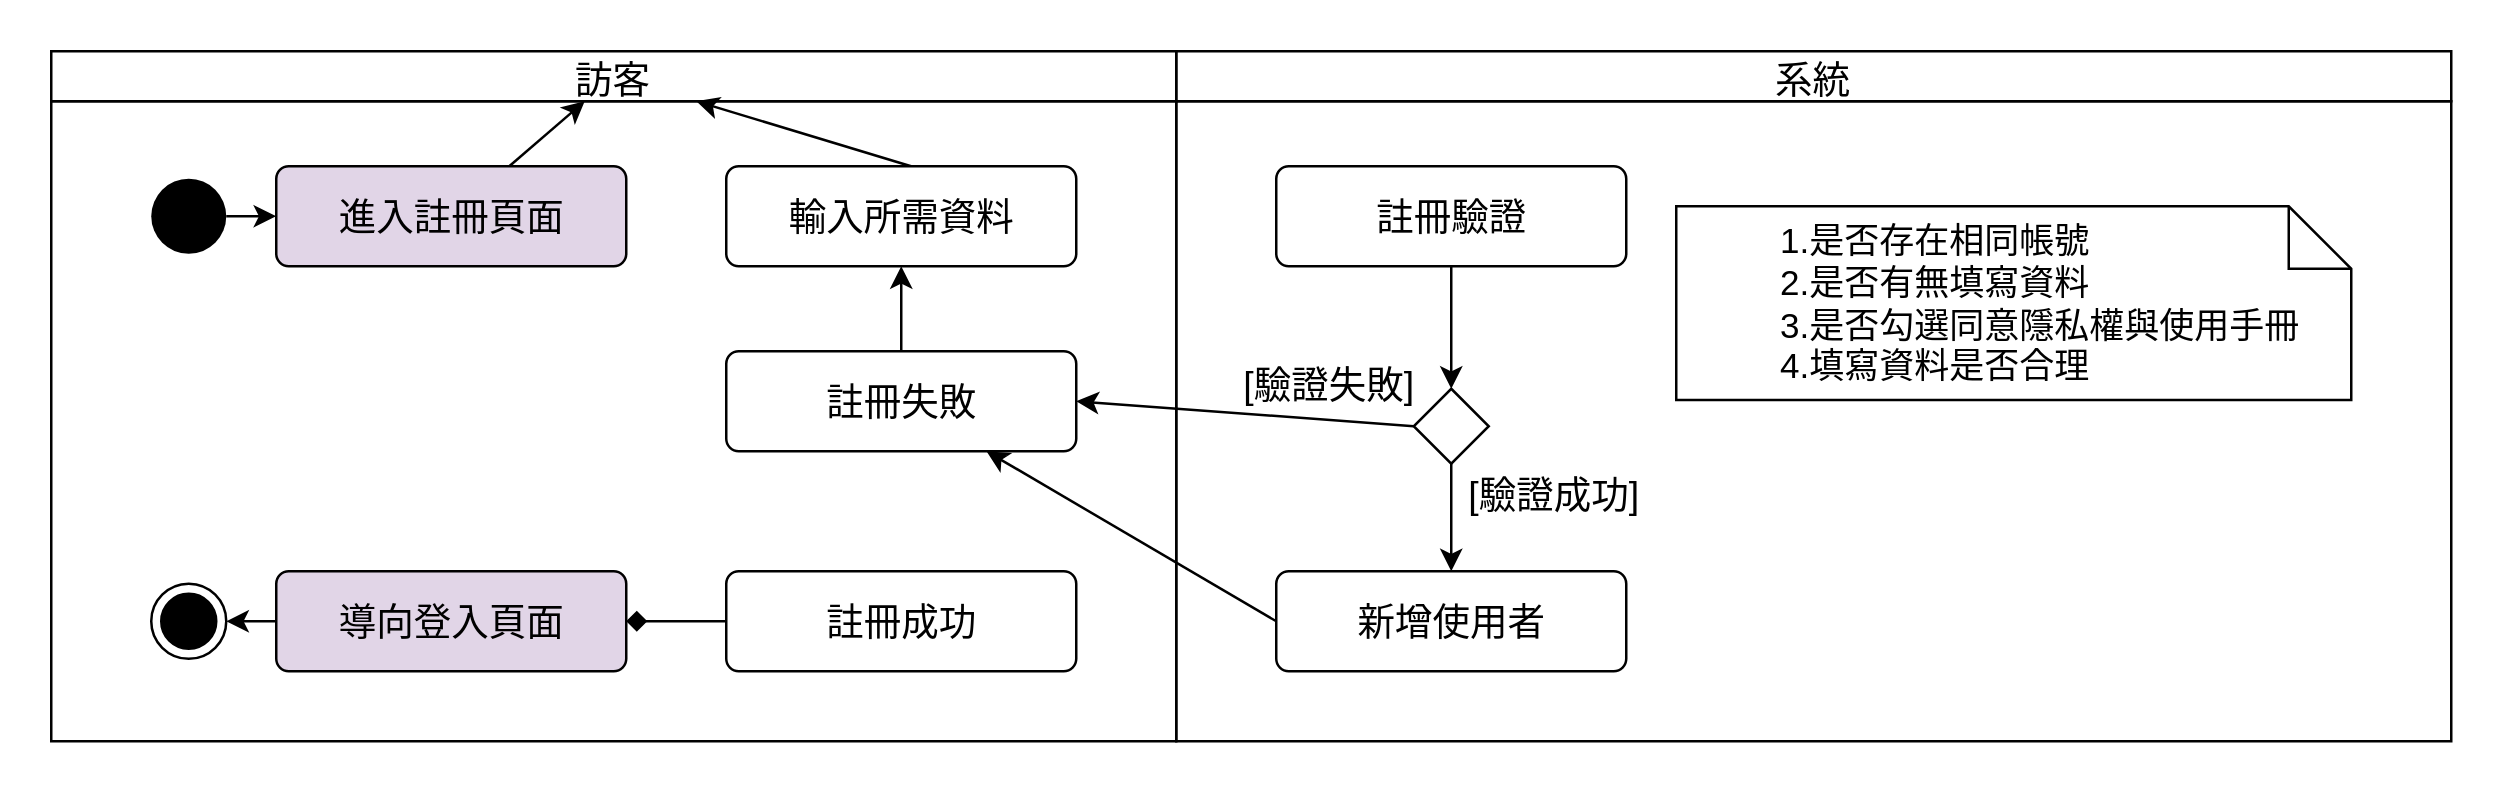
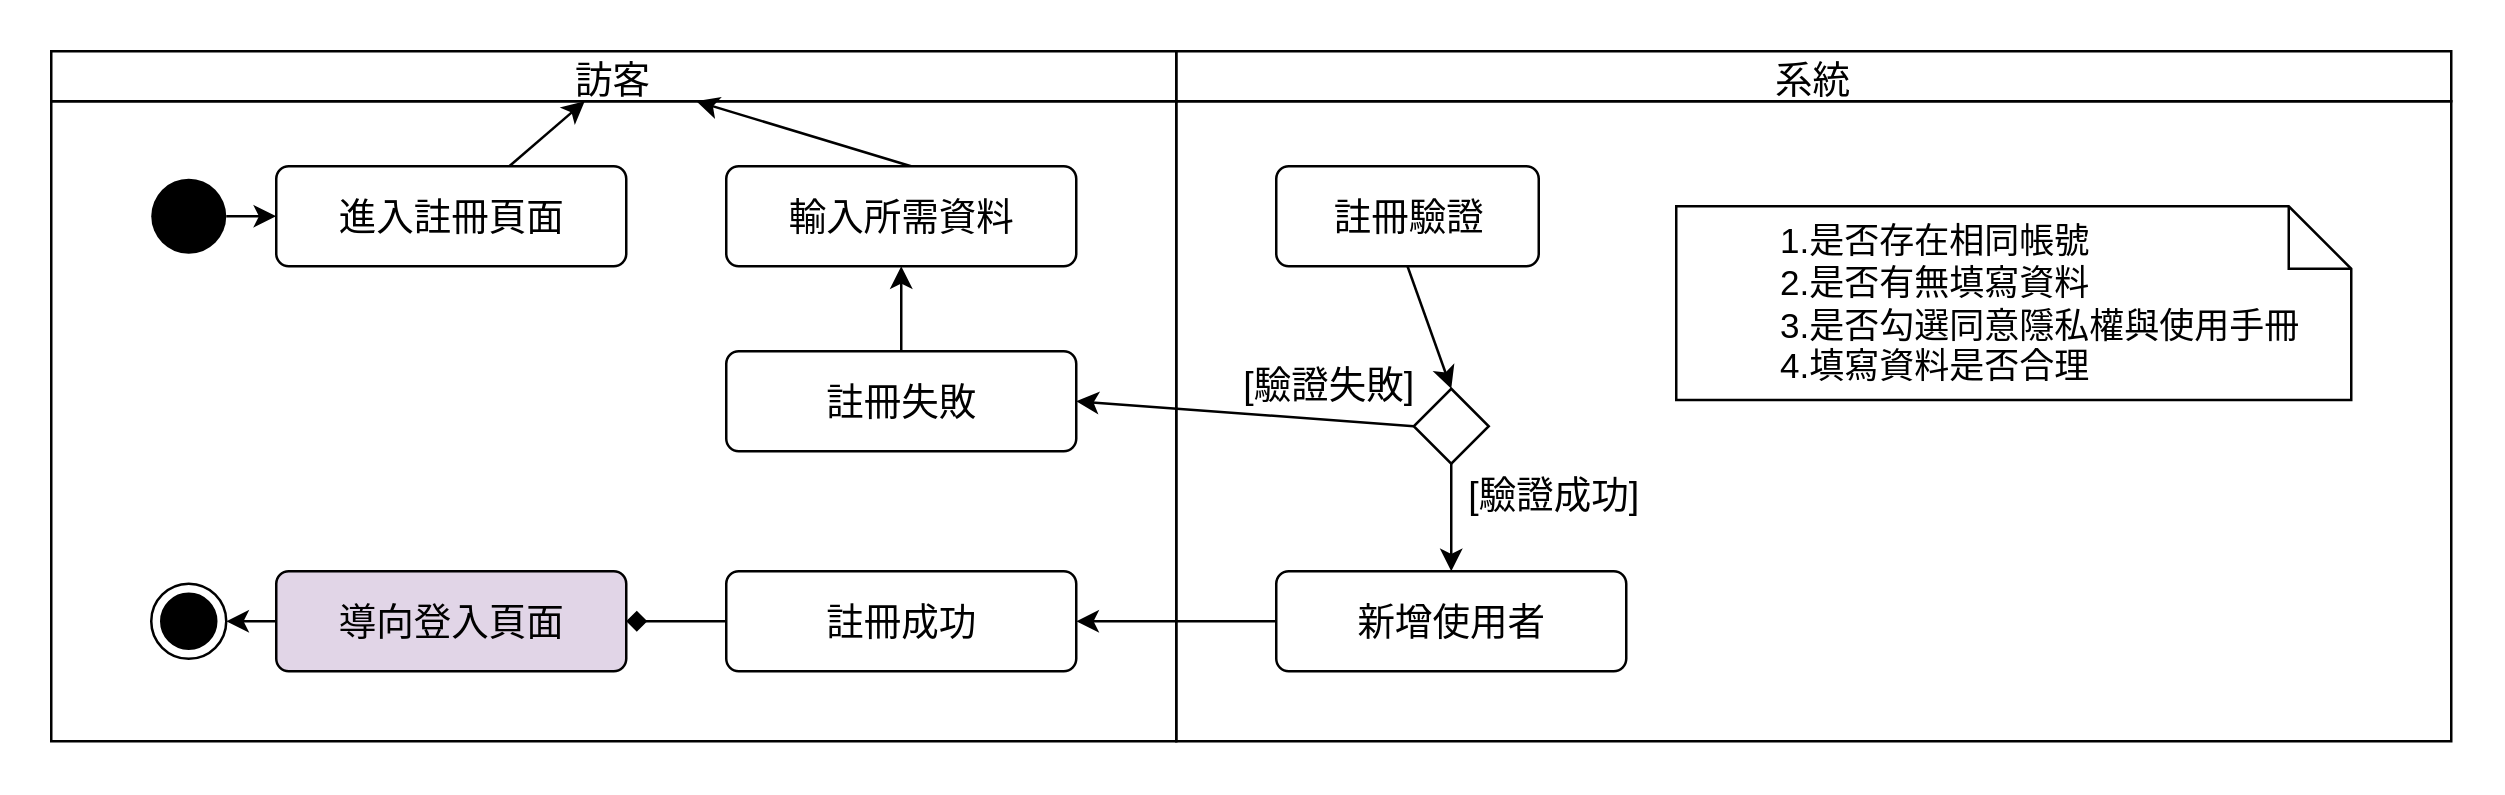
- <mxCell id="10" value="進入註冊頁面" style="html=1;align=center;verticalAlign=middle;rounded=1;absoluteArcSize=1;arcSize=10;dashed=0;fontSize=15;fillColor=#e1d5e7;" vertex="1" parent="1"><mxGeometry x="110" y="66" width="140" height="40" as="geometry" /></mxCell>
+ <mxCell id="10" value="進入註冊頁面" style="html=1;align=center;verticalAlign=middle;rounded=1;absoluteArcSize=1;arcSize=10;dashed=0;fontSize=15;" vertex="1" parent="1"><mxGeometry x="110" y="66" width="140" height="40" as="geometry" /></mxCell>
- <mxCell id="16" value="註冊驗證" style="html=1;align=center;verticalAlign=middle;rounded=1;absoluteArcSize=1;arcSize=10;dashed=0;fontSize=15;" vertex="1" parent="1"><mxGeometry x="510" y="66" width="140" height="40" as="geometry" /></mxCell>
+ <mxCell id="16" value="註冊驗證" style="html=1;align=center;verticalAlign=middle;rounded=1;absoluteArcSize=1;arcSize=10;dashed=0;fontSize=15;" vertex="1" parent="1"><mxGeometry x="510" y="66" width="105" height="40" as="geometry" /></mxCell>
- <mxCell id="29" style="edgeStyle=none;rounded=0;orthogonalLoop=1;jettySize=auto;html=1;exitX=0;exitY=0.5;exitDx=0;exitDy=0;fontSize=15;" edge="1" parent="1" source="30" target="14"><mxGeometry relative="1" as="geometry" /></mxCell>
+ <mxCell id="29" style="edgeStyle=none;rounded=0;orthogonalLoop=1;jettySize=auto;html=1;exitX=0;exitY=0.5;exitDx=0;exitDy=0;entryX=1;entryY=0.5;entryDx=0;entryDy=0;fontSize=15;" edge="1" parent="1" source="30" target="18"><mxGeometry relative="1" as="geometry" /></mxCell>
